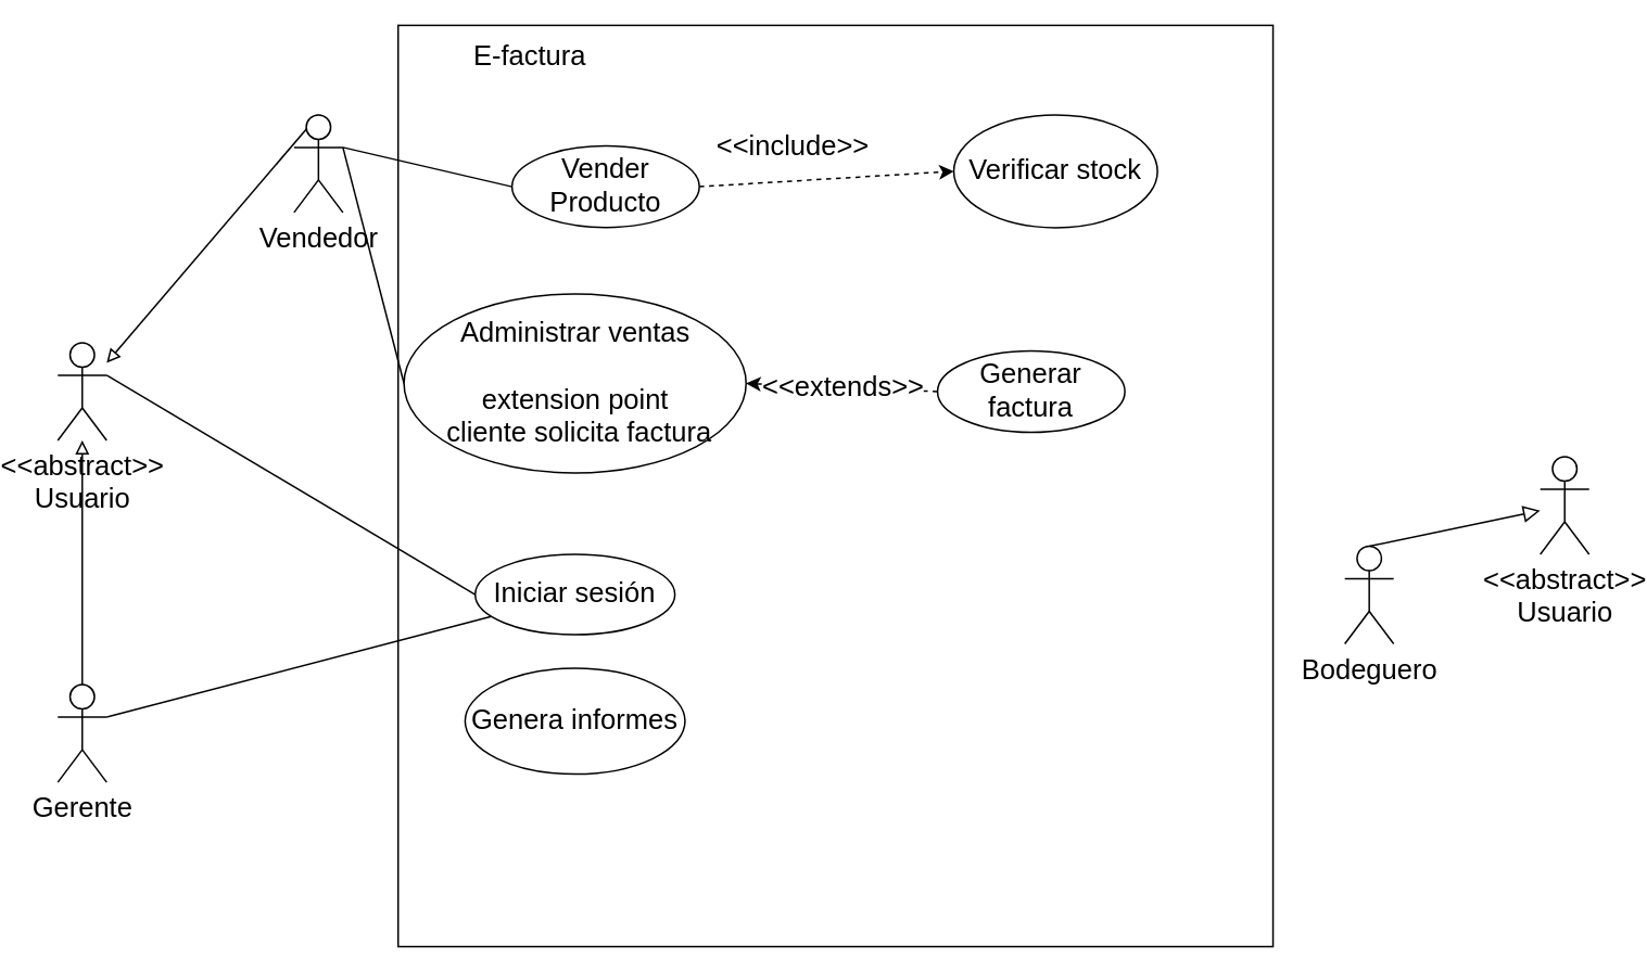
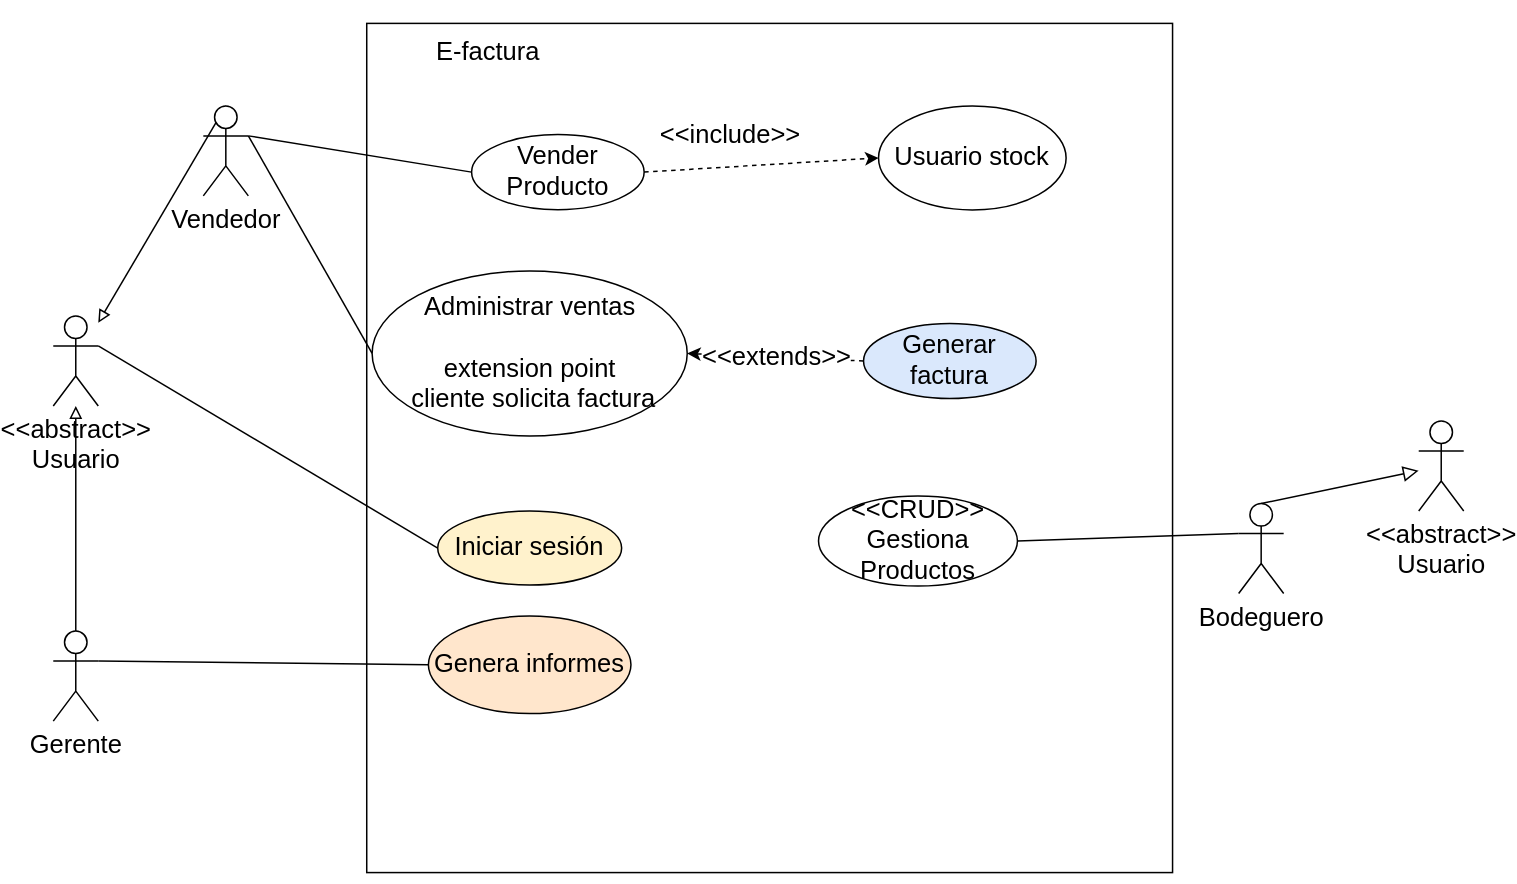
- <mxCell id="6" value="Vendedor" style="shape=umlActor;verticalLabelPosition=bottom;verticalAlign=top;html=1;fontSize=17;" parent="1" vertex="1"><mxGeometry x="165" y="70" width="30" height="60" as="geometry" /></mxCell>
+ <mxCell id="6" value="Vendedor" style="shape=umlActor;verticalLabelPosition=bottom;verticalAlign=top;html=1;fontSize=17;" parent="1" vertex="1"><mxGeometry x="120" y="70" width="30" height="60" as="geometry" /></mxCell>
- <mxCell id="13" value="Verificar stock" style="ellipse;whiteSpace=wrap;html=1;fontSize=17;" parent="1" vertex="1"><mxGeometry x="570" y="70" width="125" height="69.33" as="geometry" /></mxCell>
+ <mxCell id="13" value="Usuario stock" style="ellipse;whiteSpace=wrap;html=1;fontSize=17;" parent="1" vertex="1"><mxGeometry x="570" y="70" width="125" height="69.33" as="geometry" /></mxCell>
- <mxCell id="14" value="Generar factura" style="ellipse;whiteSpace=wrap;html=1;fontSize=17;" parent="1" vertex="1"><mxGeometry x="560" y="215" width="115" height="50" as="geometry" /></mxCell>
+ <mxCell id="14" value="Generar factura" style="ellipse;whiteSpace=wrap;html=1;fontSize=17;fillColor=#dae8fc;" parent="1" vertex="1"><mxGeometry x="560" y="215" width="115" height="50" as="geometry" /></mxCell>
+ <mxCell id="16" style="edgeStyle=none;rounded=0;orthogonalLoop=1;jettySize=auto;html=1;exitX=0;exitY=0.333;exitDx=0;exitDy=0;exitPerimeter=0;entryX=1;entryY=0.5;entryDx=0;entryDy=0;fontSize=17;endArrow=none;endFill=0;" parent="1" source="18" target="10" edge="1"><mxGeometry relative="1" as="geometry" /></mxCell>
+ <mxCell id="10" value="&amp;lt;&amp;lt;CRUD&amp;gt;&amp;gt;&lt;br&gt;Gestiona&lt;br&gt;Productos" style="ellipse;whiteSpace=wrap;html=1;fontSize=17;" parent="1" vertex="1"><mxGeometry x="530" y="330" width="132.58" height="60" as="geometry" /></mxCell>
- <mxCell id="26" value="Iniciar sesión" style="ellipse;whiteSpace=wrap;html=1;fontSize=17;" parent="1" vertex="1"><mxGeometry x="276.21" y="340" width="122.58" height="49.33" as="geometry" /></mxCell>
+ <mxCell id="26" value="Iniciar sesión" style="ellipse;whiteSpace=wrap;html=1;fontSize=17;fillColor=#fff2cc;" parent="1" vertex="1"><mxGeometry x="276.21" y="340" width="122.58" height="49.33" as="geometry" /></mxCell>
- <mxCell id="7" style="edgeStyle=none;rounded=0;orthogonalLoop=1;jettySize=auto;html=1;exitX=1;exitY=0.333;exitDx=0;exitDy=0;exitPerimeter=0;endArrow=none;endFill=0;" parent="1" source="9" target="26" edge="1"><mxGeometry relative="1" as="geometry" /></mxCell>
+ <mxCell id="7" style="edgeStyle=none;rounded=0;orthogonalLoop=1;jettySize=auto;html=1;exitX=1;exitY=0.333;exitDx=0;exitDy=0;exitPerimeter=0;entryX=0;entryY=0.5;entryDx=0;entryDy=0;endArrow=none;endFill=0;" parent="1" source="9" target="11" edge="1"><mxGeometry relative="1" as="geometry" /></mxCell>
- <mxCell id="11" value="Genera informes" style="ellipse;whiteSpace=wrap;html=1;fontSize=17;" parent="1" vertex="1"><mxGeometry x="270" y="410" width="135" height="65" as="geometry" /></mxCell>
+ <mxCell id="11" value="Genera informes" style="ellipse;whiteSpace=wrap;html=1;fontSize=17;fillColor=#ffe6cc;" parent="1" vertex="1"><mxGeometry x="270" y="410" width="135" height="65" as="geometry" /></mxCell>
